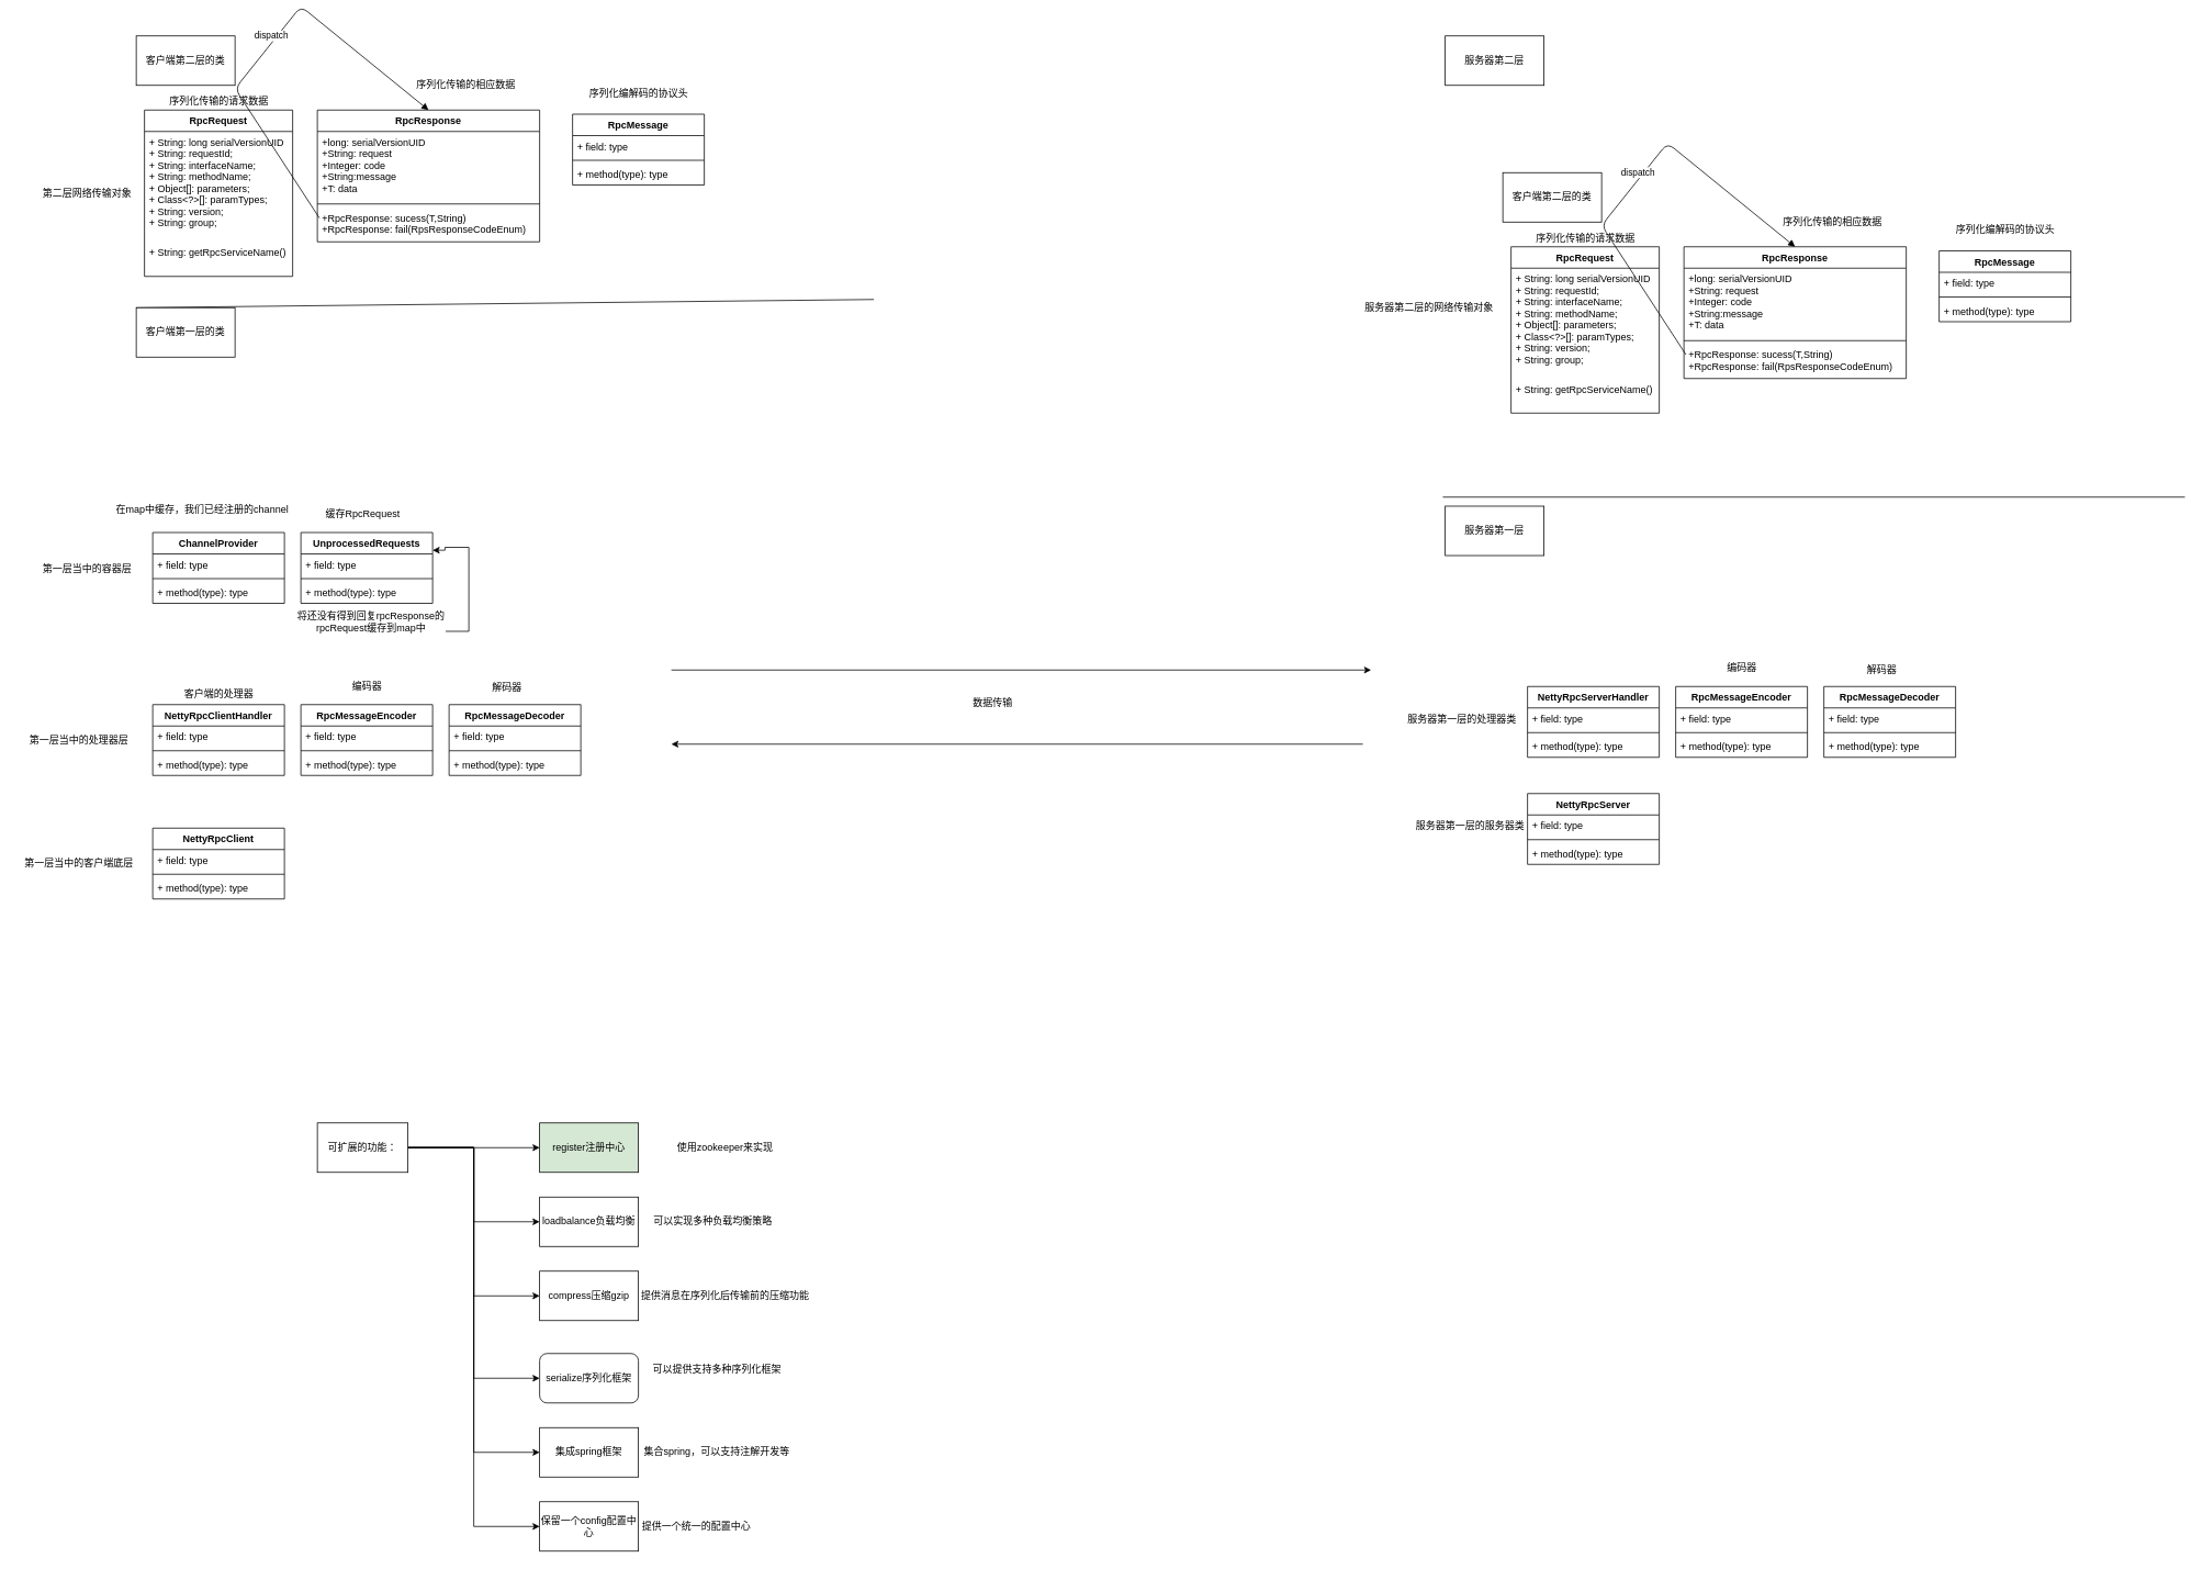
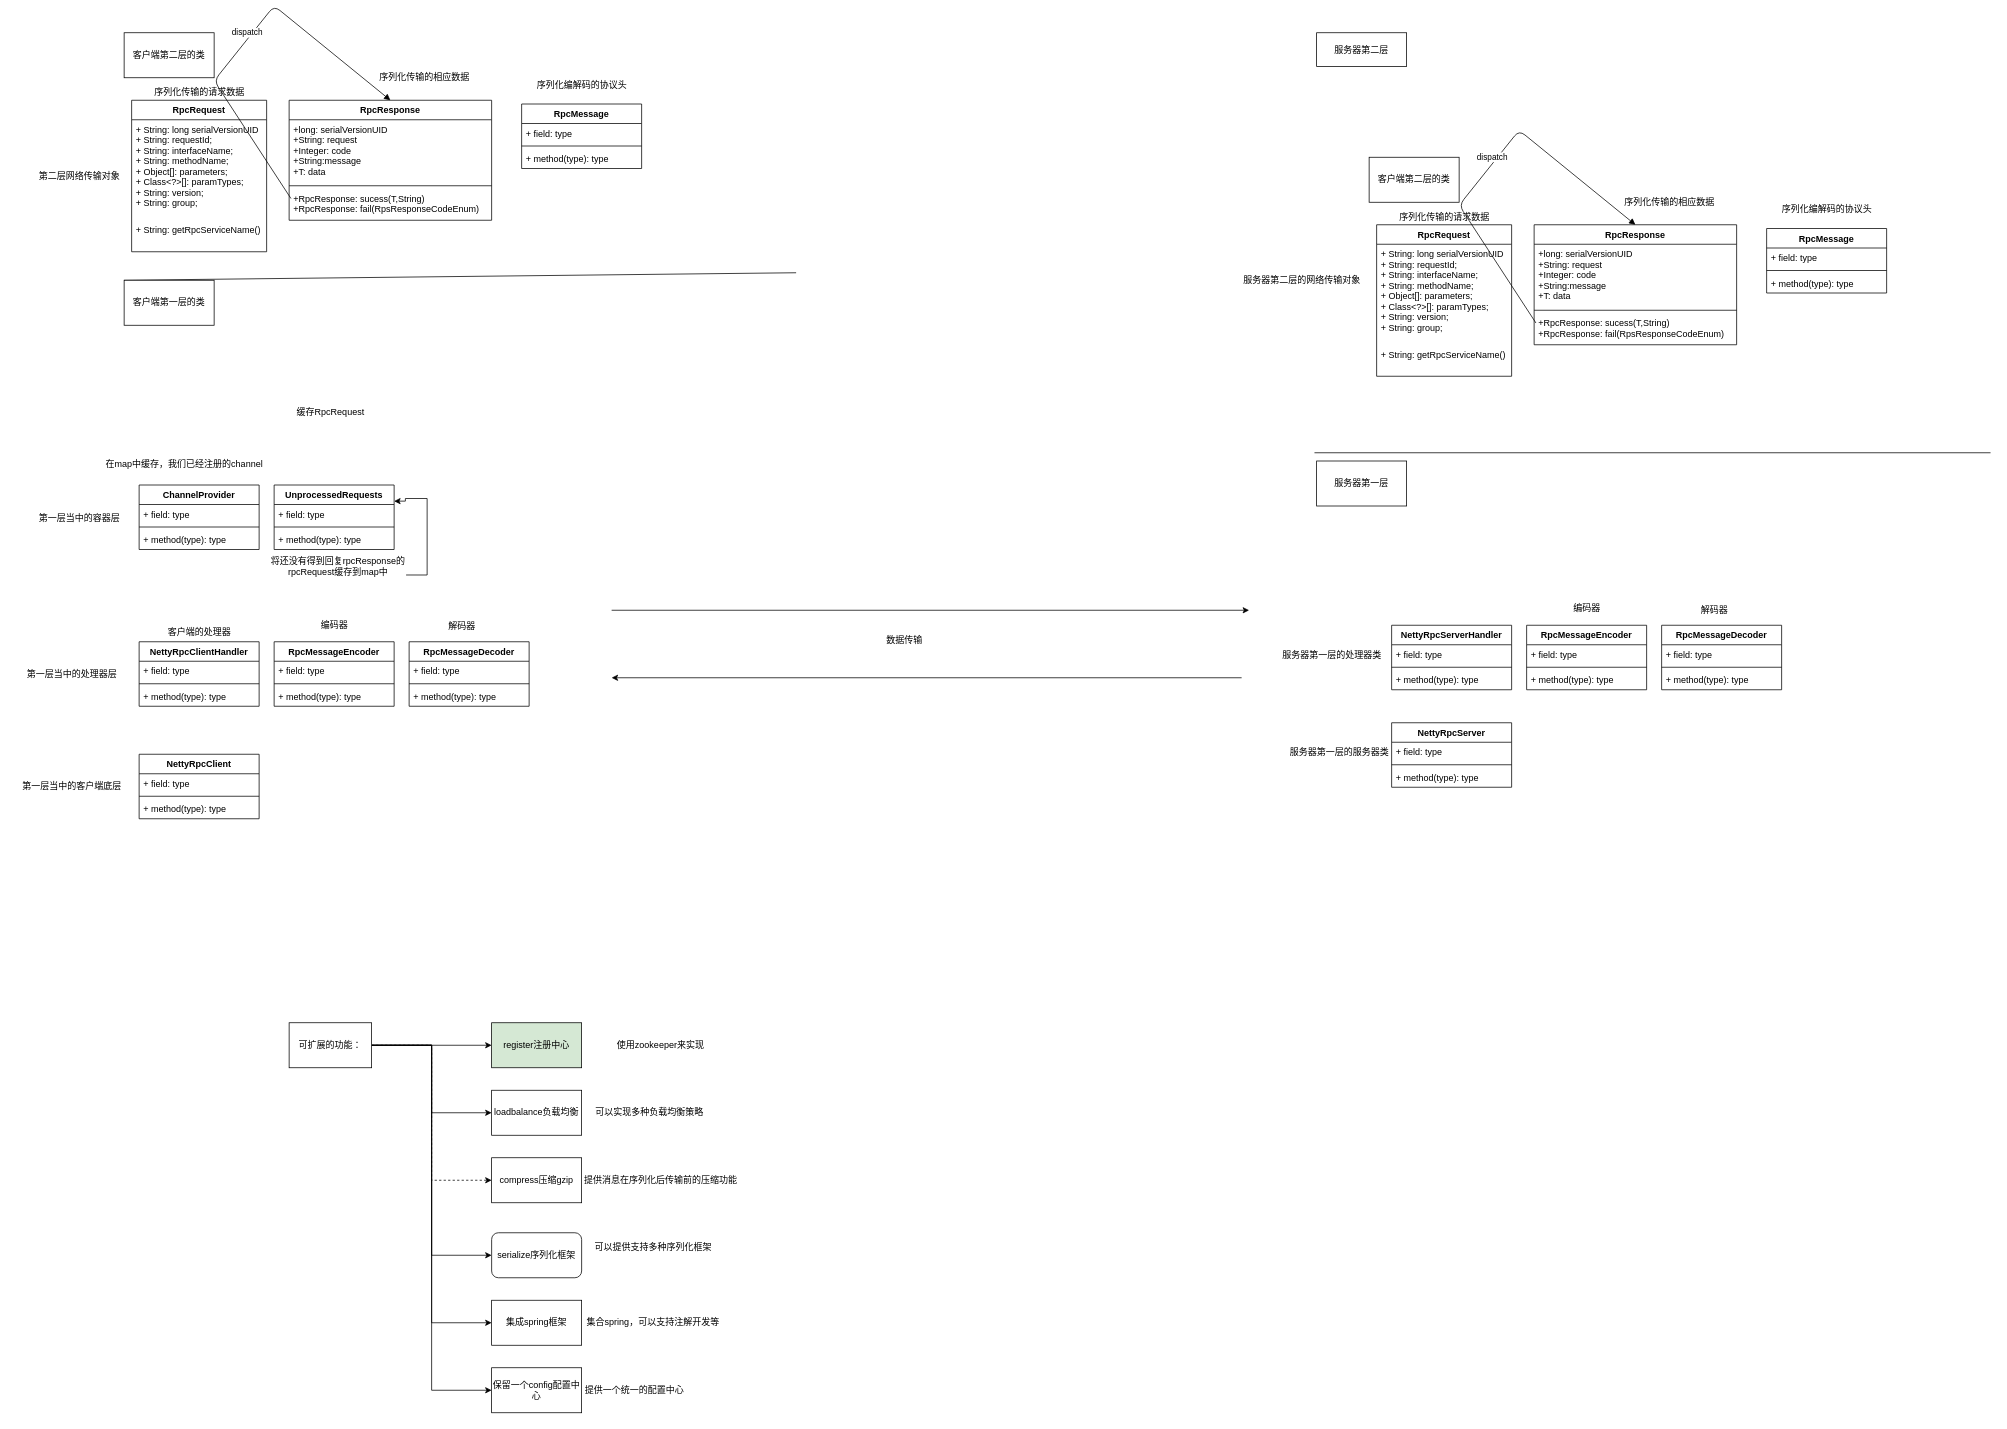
- <mxCell id="93" value="服务器第二层" style="rounded=0;whiteSpace=wrap;html=1;" vertex="1" parent="1"><mxGeometry x="1755" width="120" height="60" as="geometry" y="20" /></mxCell>
+ <mxCell id="93" value="服务器第二层" style="rounded=0;whiteSpace=wrap;html=1;" vertex="1" parent="1"><mxGeometry x="1755" y="20" width="120" height="45" as="geometry" /></mxCell>
- <mxCell id="38" value="缓存RpcRequest" style="text;html=1;align=center;verticalAlign=middle;resizable=0;points=[];autosize=1;strokeColor=none;fillColor=none;" vertex="1" parent="1"><mxGeometry x="385" y="591" width="110" height="20" as="geometry" /></mxCell>
+ <mxCell id="38" value="缓存RpcRequest" style="text;html=1;align=center;verticalAlign=middle;resizable=0;points=[];autosize=1;strokeColor=none;fillColor=none;" vertex="1" parent="1"><mxGeometry x="385" y="516" width="110" height="20" as="geometry" /></mxCell>
- <mxCell id="99" style="edgeStyle=orthogonalEdgeStyle;rounded=0;orthogonalLoop=1;jettySize=auto;html=1;entryX=0;entryY=0.5;entryDx=0;entryDy=0;" edge="1" parent="1" source="103" target="106"><mxGeometry relative="1" as="geometry" /></mxCell>
+ <mxCell id="99" style="edgeStyle=orthogonalEdgeStyle;rounded=0;orthogonalLoop=1;jettySize=auto;html=1;entryX=0;entryY=0.5;entryDx=0;entryDy=0;dashed=1;" edge="1" parent="1" source="103" target="106"><mxGeometry relative="1" as="geometry" /></mxCell>
